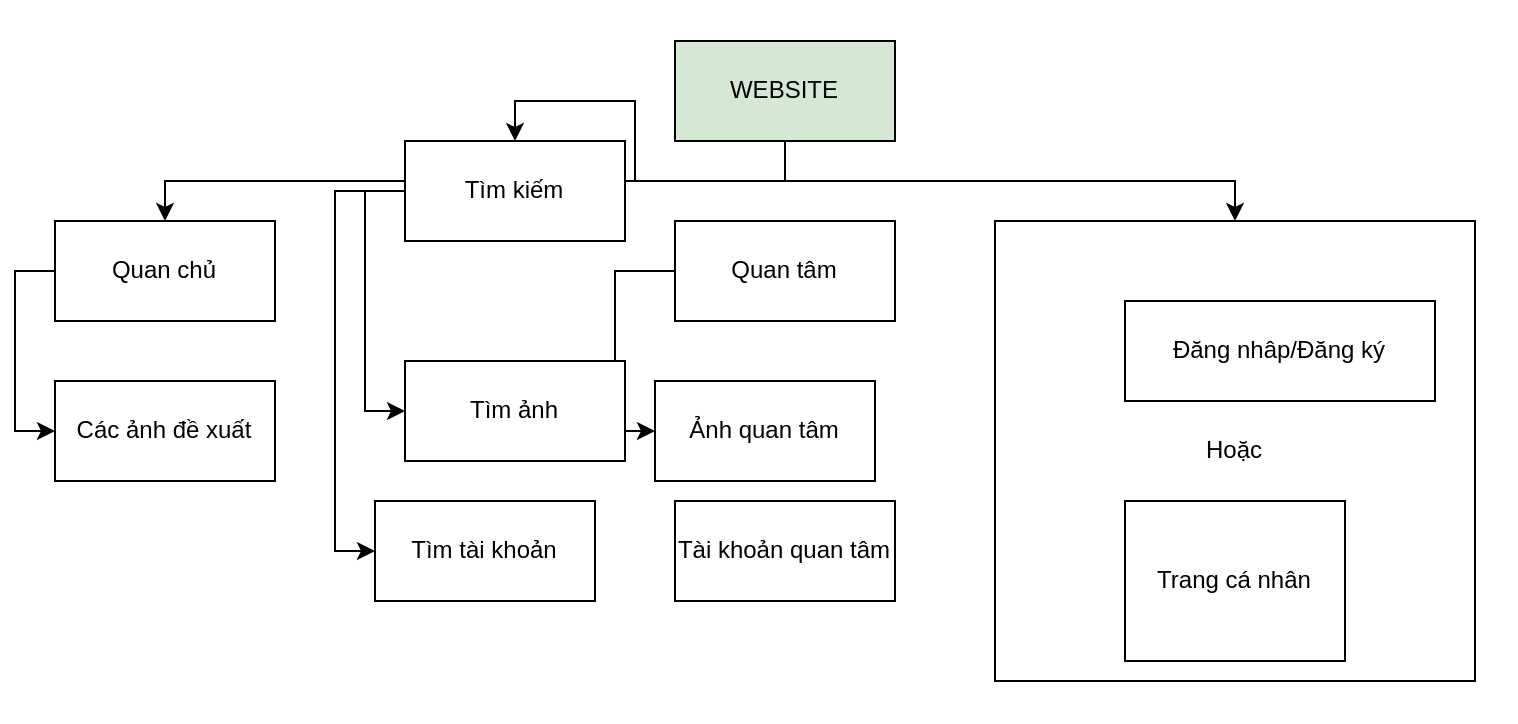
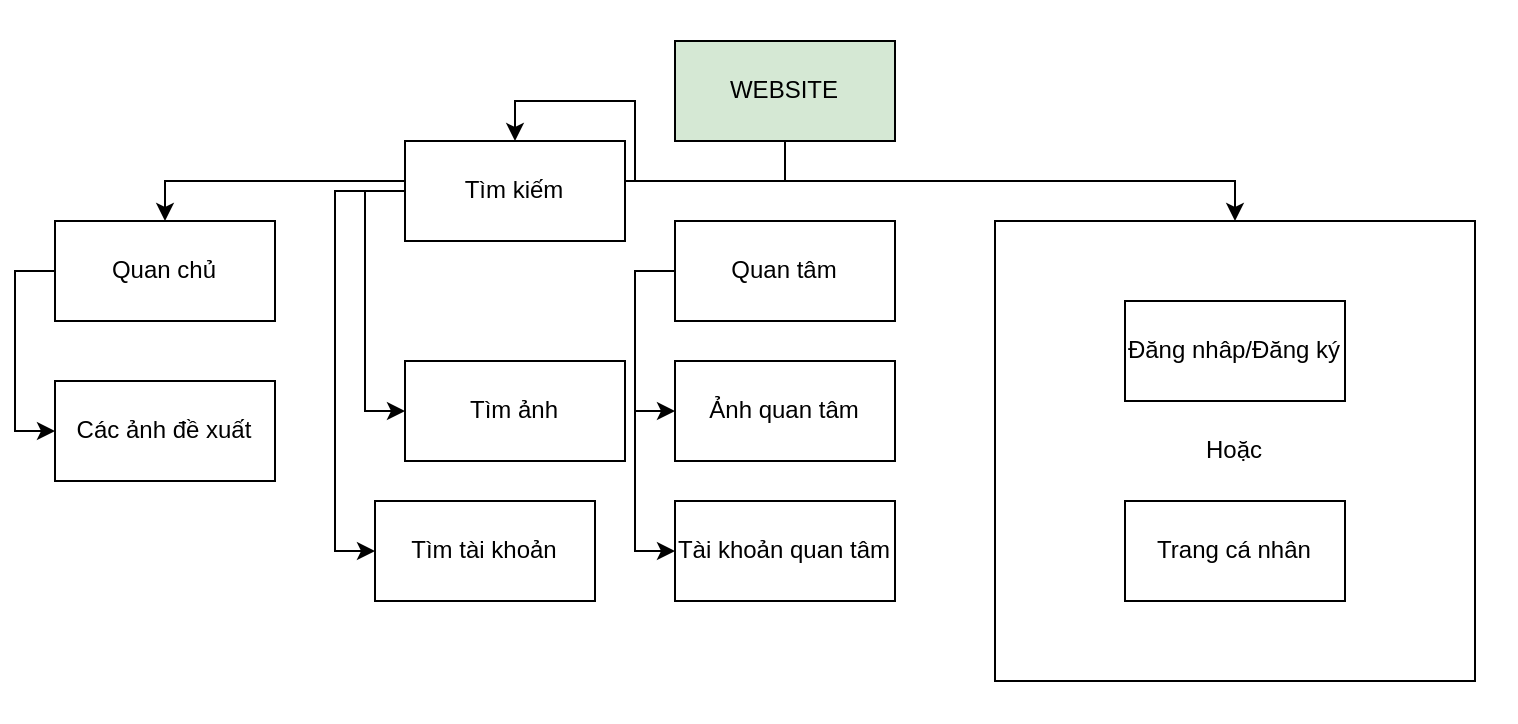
- <mxCell id="15" value="Đăng nhâp/Đăng ký" style="html=1;whiteSpace=wrap;" vertex="1" parent="1"><mxGeometry x="555" y="150" width="155" height="50" as="geometry" /></mxCell>
+ <mxCell id="15" value="Đăng nhâp/Đăng ký" style="html=1;whiteSpace=wrap;" vertex="1" parent="1"><mxGeometry x="555" y="150" width="110" height="50" as="geometry" /></mxCell>
- <mxCell id="20" value="Ảnh quan tâm" style="html=1;whiteSpace=wrap;" vertex="1" parent="1"><mxGeometry x="320" y="190" width="110" height="50" as="geometry" /></mxCell>
+ <mxCell id="20" value="Ảnh quan tâm" style="html=1;whiteSpace=wrap;" vertex="1" parent="1"><mxGeometry x="330" y="180" width="110" height="50" as="geometry" /></mxCell>
+ <mxCell id="13" style="edgeStyle=orthogonalEdgeStyle;rounded=0;orthogonalLoop=1;jettySize=auto;html=1;exitX=0;exitY=0.5;exitDx=0;exitDy=0;entryX=0;entryY=0.5;entryDx=0;entryDy=0;" edge="1" parent="1" source="14" target="21"><mxGeometry relative="1" as="geometry" /></mxCell>
- <mxCell id="16" value="Trang cá nhân" style="html=1;whiteSpace=wrap;" vertex="1" parent="1"><mxGeometry x="555" y="250" width="110" height="80" as="geometry" /></mxCell>
+ <mxCell id="16" value="Trang cá nhân" style="html=1;whiteSpace=wrap;" vertex="1" parent="1"><mxGeometry x="555" y="250" width="110" height="50" as="geometry" /></mxCell>
